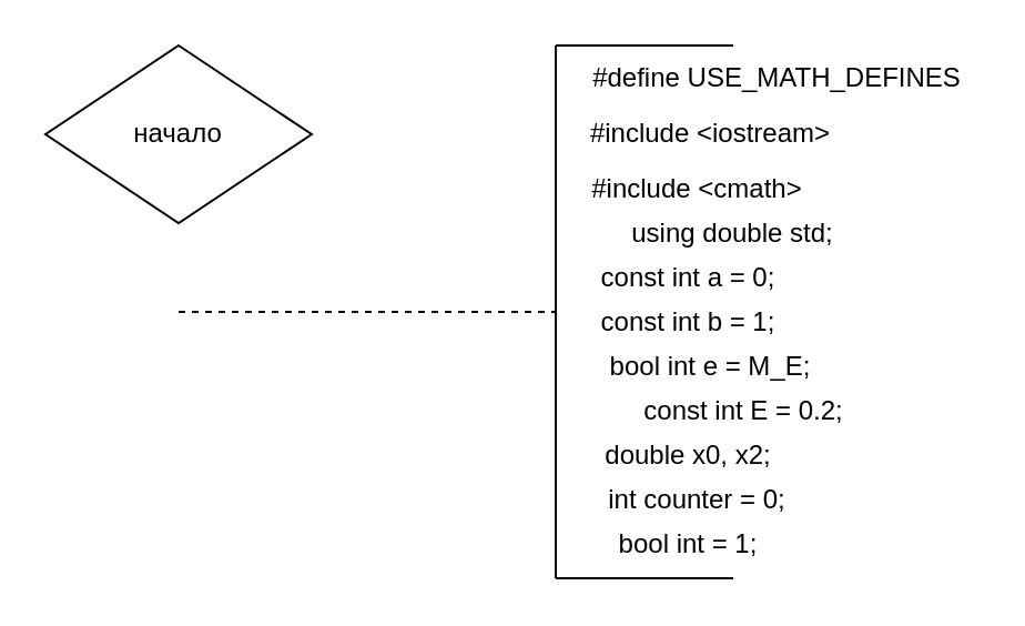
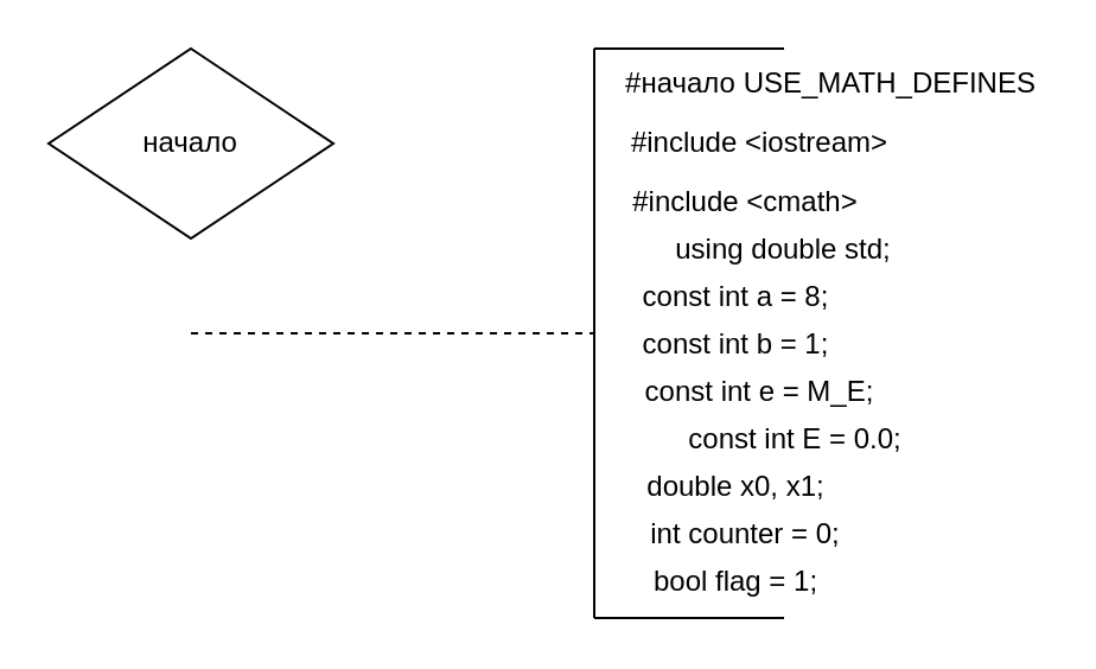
- <mxCell id="7" value="&lt;div align=&quot;justify&quot;&gt;&lt;font face=&quot;Helvetica&quot;&gt;#definе USE_MATH_DEFINES&lt;/font&gt;&lt;/div&gt;" style="text;html=1;align=center;verticalAlign=middle;whiteSpace=wrap;rounded=0;" vertex="1" parent="1"><mxGeometry x="260" y="20" width="180" height="30" as="geometry" /></mxCell>
+ <mxCell id="7" value="&lt;div align=&quot;justify&quot;&gt;&lt;font face=&quot;Helvetica&quot;&gt;#начало USE_MATH_DEFINES&lt;/font&gt;&lt;/div&gt;" style="text;html=1;align=center;verticalAlign=middle;whiteSpace=wrap;rounded=0;" vertex="1" parent="1"><mxGeometry x="260" y="20" width="180" height="30" as="geometry" /></mxCell>
- <mxCell id="9" value="const int a = 0;" style="text;html=1;align=center;verticalAlign=middle;whiteSpace=wrap;rounded=0;" vertex="1" parent="1"><mxGeometry x="250" y="110" width="120" height="30" as="geometry" /></mxCell>
+ <mxCell id="9" value="const int a = 8;" style="text;html=1;align=center;verticalAlign=middle;whiteSpace=wrap;rounded=0;" vertex="1" parent="1"><mxGeometry x="250" y="110" width="120" height="30" as="geometry" /></mxCell>
- <mxCell id="13" value="bool int e = M_E;" style="text;html=1;align=center;verticalAlign=middle;whiteSpace=wrap;rounded=0;" vertex="1" parent="1"><mxGeometry x="260" y="150" width="120" height="30" as="geometry" /></mxCell>
+ <mxCell id="13" value="const int e = M_E;" style="text;html=1;align=center;verticalAlign=middle;whiteSpace=wrap;rounded=0;" vertex="1" parent="1"><mxGeometry x="260" y="150" width="120" height="30" as="geometry" /></mxCell>
- <mxCell id="12" value="const int E = 0.2;" style="text;html=1;align=center;verticalAlign=middle;whiteSpace=wrap;rounded=0;" vertex="1" parent="1"><mxGeometry x="270" y="170" width="130" height="30" as="geometry" /></mxCell>
+ <mxCell id="12" value="const int E = 0.0;" style="text;html=1;align=center;verticalAlign=middle;whiteSpace=wrap;rounded=0;" vertex="1" parent="1"><mxGeometry x="270" y="170" width="130" height="30" as="geometry" /></mxCell>
- <mxCell id="14" value="double x0, x2;" style="text;html=1;align=center;verticalAlign=middle;whiteSpace=wrap;rounded=0;" vertex="1" parent="1"><mxGeometry x="250" y="190" width="120" height="30" as="geometry" /></mxCell>
+ <mxCell id="14" value="double x0, x1;" style="text;html=1;align=center;verticalAlign=middle;whiteSpace=wrap;rounded=0;" vertex="1" parent="1"><mxGeometry x="250" y="190" width="120" height="30" as="geometry" /></mxCell>
- <mxCell id="15" value="bool int = 1;" style="text;html=1;align=center;verticalAlign=middle;whiteSpace=wrap;rounded=0;" vertex="1" parent="1"><mxGeometry x="250" y="230" width="120" height="30" as="geometry" /></mxCell>
+ <mxCell id="15" value="bool flag = 1;" style="text;html=1;align=center;verticalAlign=middle;whiteSpace=wrap;rounded=0;" vertex="1" parent="1"><mxGeometry x="250" y="230" width="120" height="30" as="geometry" /></mxCell>
